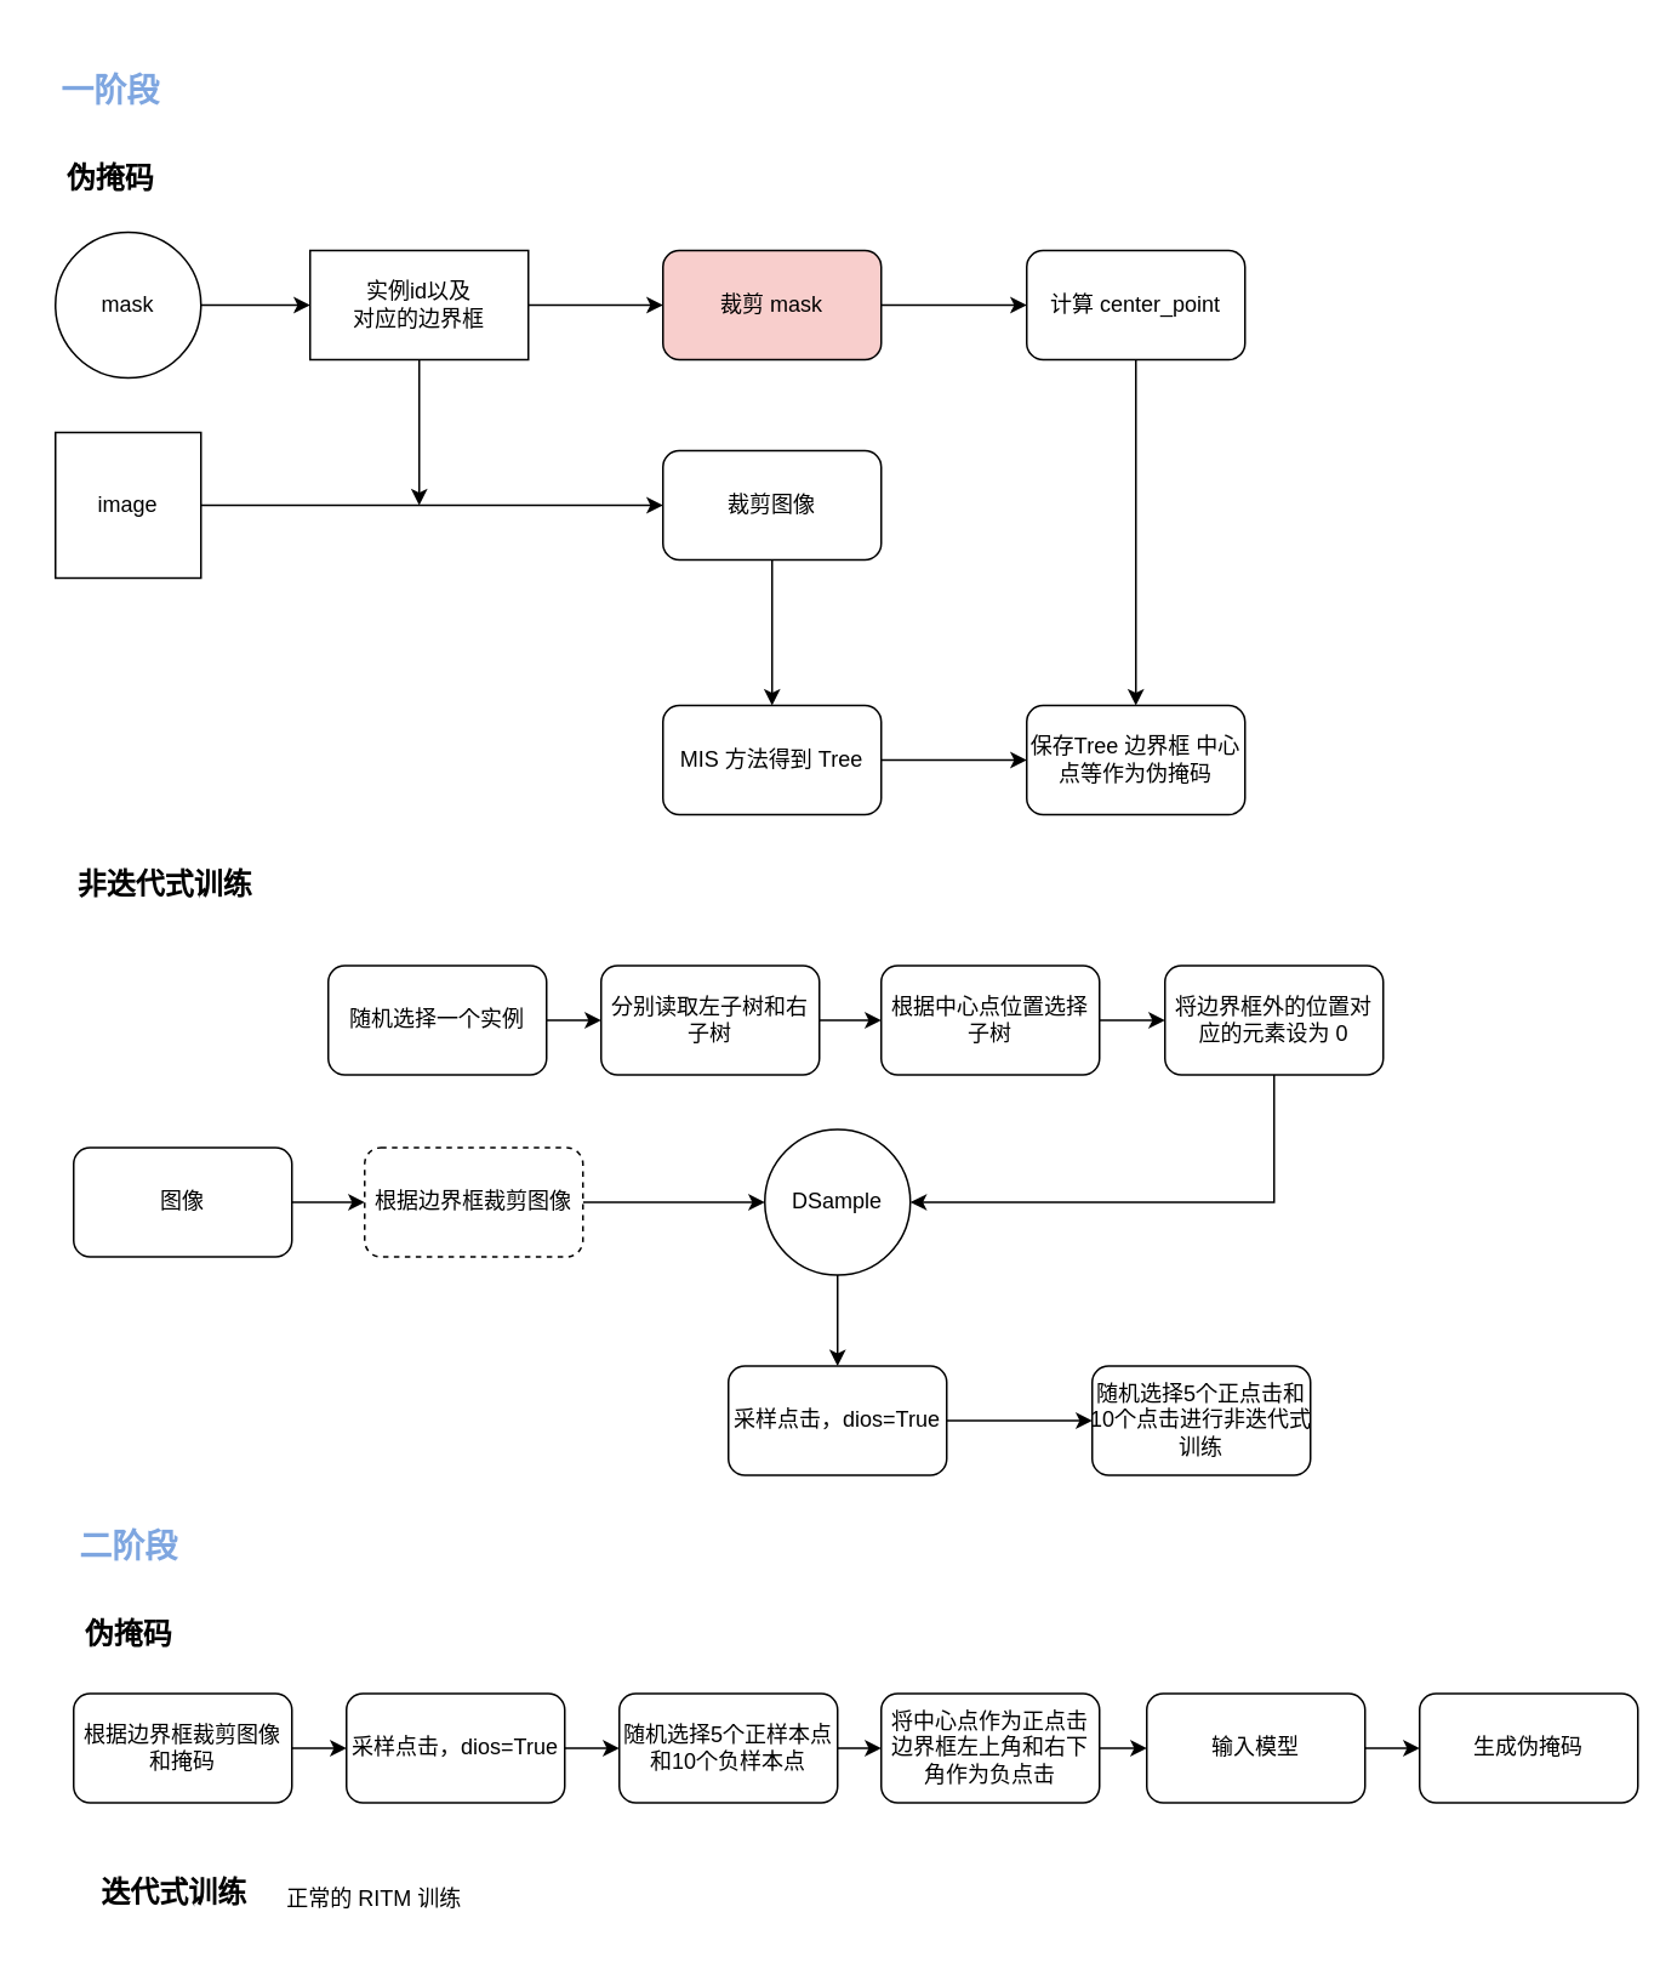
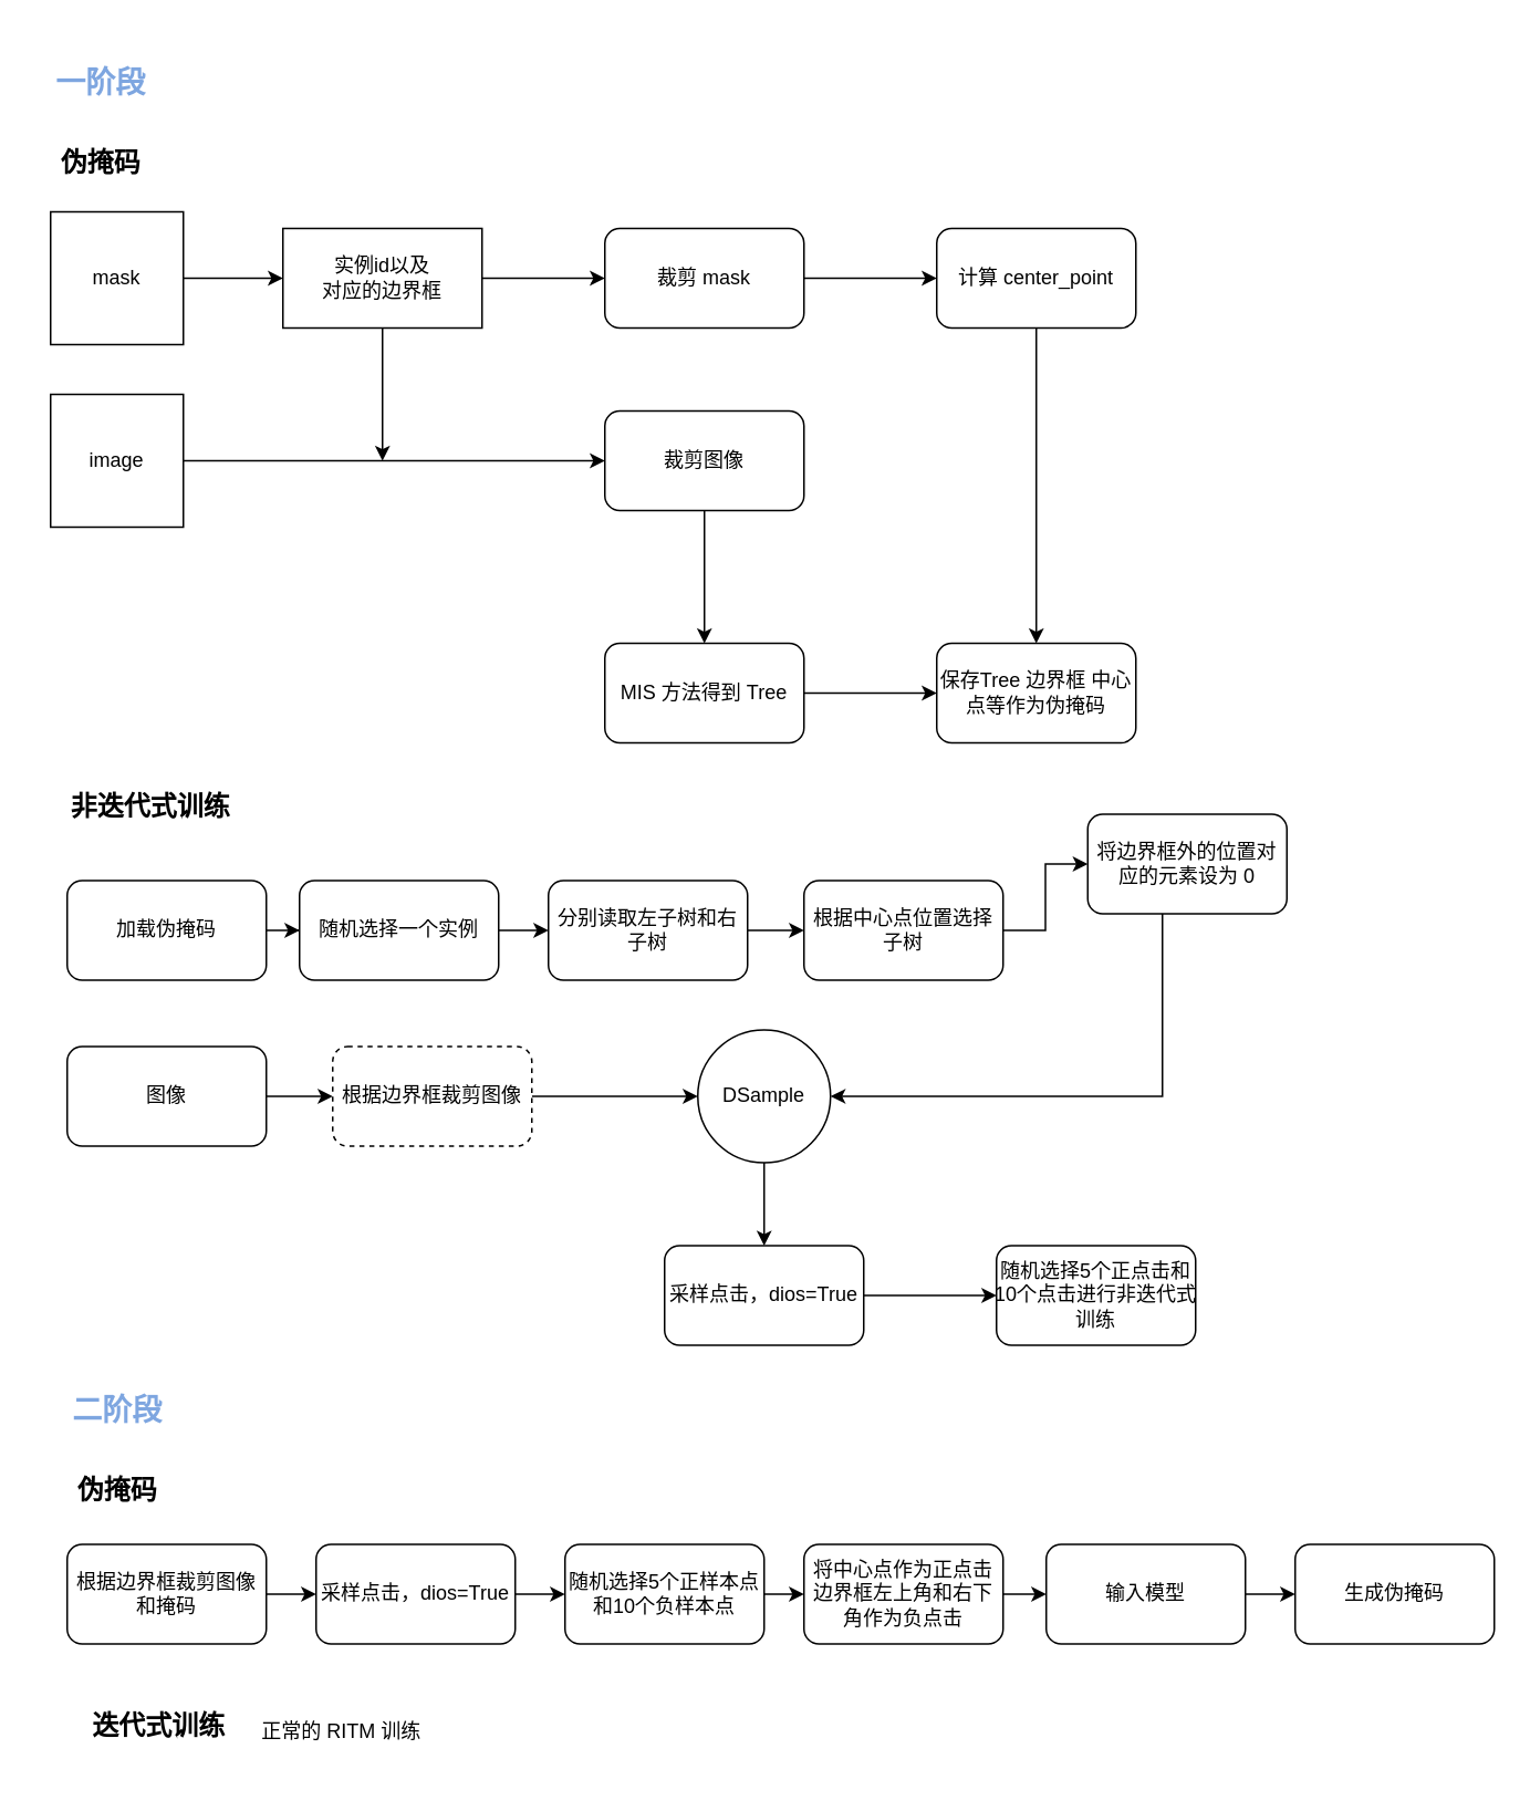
- <mxCell id="4" value="mask" style="ellipse;whiteSpace=wrap;html=1;aspect=fixed;" vertex="1" parent="1"><mxGeometry x="30" y="127" width="80" height="80" as="geometry" /></mxCell>
+ <mxCell id="4" value="mask" style="whiteSpace=wrap;html=1;aspect=fixed;" vertex="1" parent="1"><mxGeometry x="30" y="127" width="80" height="80" as="geometry" /></mxCell>
- <mxCell id="13" value="裁剪 mask" style="rounded=1;whiteSpace=wrap;html=1;fillColor=#f8cecc;" vertex="1" parent="1"><mxGeometry x="364" y="137" width="120" height="60" as="geometry" /></mxCell>
+ <mxCell id="13" value="裁剪 mask" style="rounded=1;whiteSpace=wrap;html=1;" vertex="1" parent="1"><mxGeometry x="364" y="137" width="120" height="60" as="geometry" /></mxCell>
+ <mxCell id="22" value="加载伪掩码" style="rounded=1;whiteSpace=wrap;html=1;" vertex="1" parent="1"><mxGeometry x="40" y="530" width="120" height="60" as="geometry" /></mxCell>
+ <mxCell id="33" value="" style="edgeStyle=orthogonalEdgeStyle;rounded=0;orthogonalLoop=1;jettySize=auto;html=1;" edge="1" parent="1" source="22" target="34"><mxGeometry relative="1" as="geometry"><mxPoint x="160" y="560" as="sourcePoint" /><mxPoint x="320" y="560" as="targetPoint" /></mxGeometry></mxCell>
- <mxCell id="28" value="将边界框外的位置对应的元素设为 0" style="whiteSpace=wrap;html=1;rounded=1;" vertex="1" parent="1"><mxGeometry x="640" y="530" width="120" height="60" as="geometry" /></mxCell>
+ <mxCell id="28" value="将边界框外的位置对应的元素设为 0" style="whiteSpace=wrap;html=1;rounded=1;" vertex="1" parent="1"><mxGeometry x="655" y="490" width="120" height="60" as="geometry" /></mxCell>
